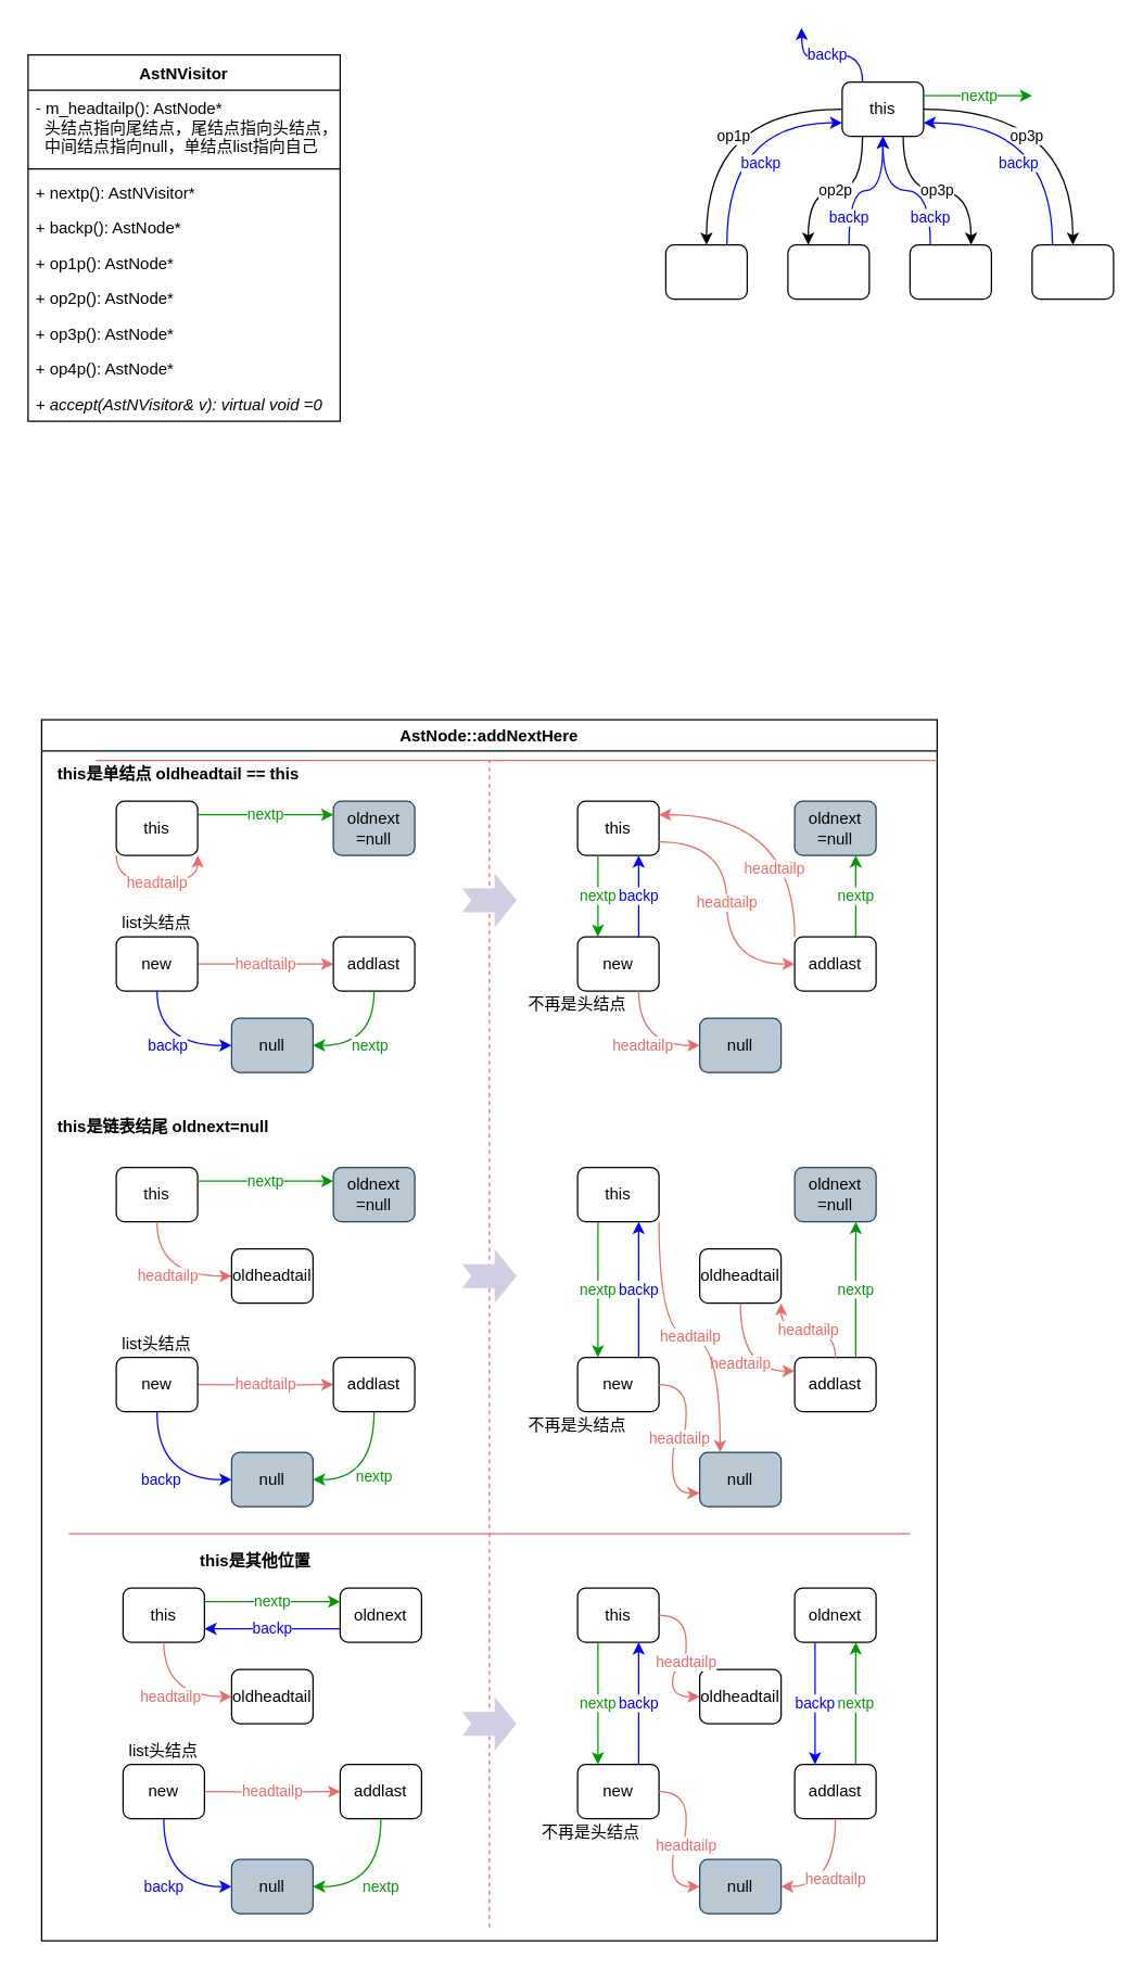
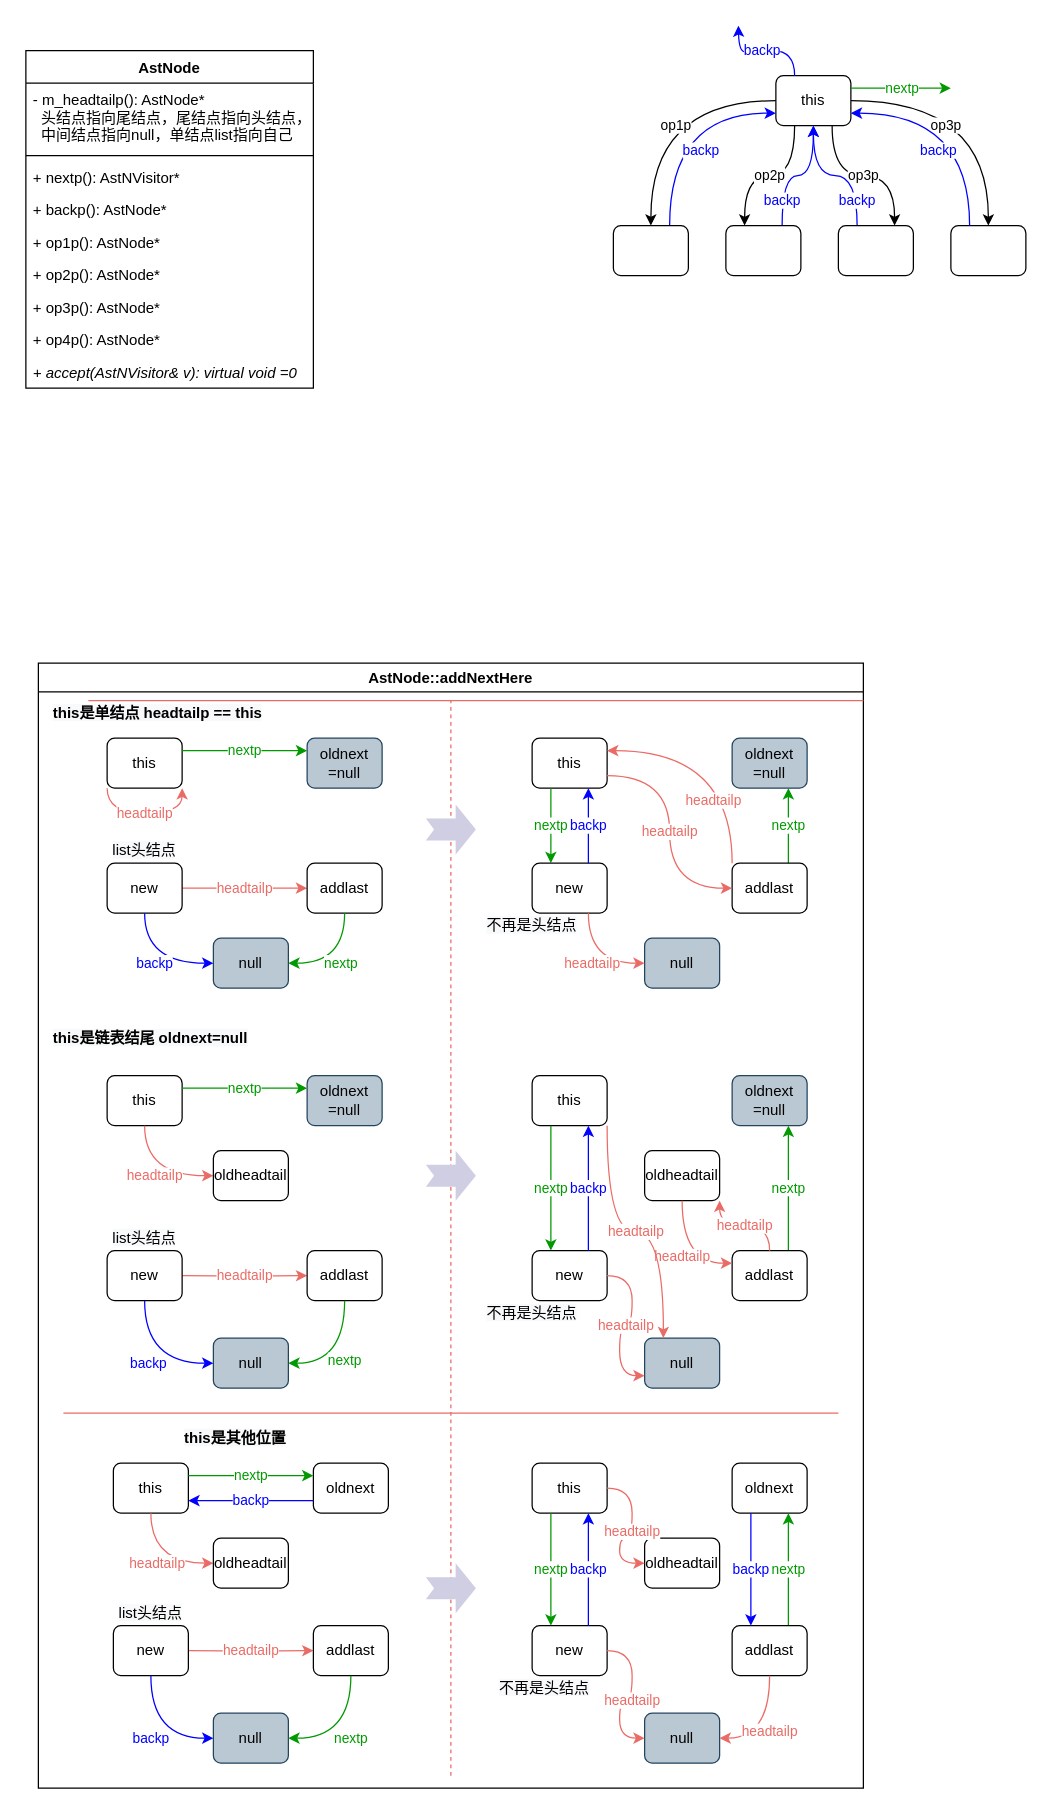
- <mxCell id="2" value="AstNVisitor" style="swimlane;fontStyle=1;align=center;verticalAlign=top;childLayout=stackLayout;horizontal=1;startSize=26;horizontalStack=0;resizeParent=1;resizeParentMax=0;resizeLast=0;collapsible=1;marginBottom=0;" vertex="1" parent="1"><mxGeometry x="20" y="40" width="230" height="270" as="geometry" /></mxCell>
+ <mxCell id="2" value="AstNode" style="swimlane;fontStyle=1;align=center;verticalAlign=top;childLayout=stackLayout;horizontal=1;startSize=26;horizontalStack=0;resizeParent=1;resizeParentMax=0;resizeLast=0;collapsible=1;marginBottom=0;" vertex="1" parent="1"><mxGeometry x="20" y="40" width="230" height="270" as="geometry" /></mxCell>
- <mxCell id="49" value="&lt;span style=&quot;color: rgb(0, 0, 0); font-family: helvetica; font-size: 12px; font-style: normal; letter-spacing: normal; text-indent: 0px; text-transform: none; word-spacing: 0px; background-color: rgb(248, 249, 250); display: inline; float: none;&quot;&gt;this是单结点 oldheadtail == this&lt;/span&gt;" style="text;whiteSpace=wrap;html=1;fontColor=#009900;align=left;verticalAlign=middle;fontStyle=1" vertex="1" parent="27"><mxGeometry x="10" y="30" width="220" height="20" as="geometry" /></mxCell>
+ <mxCell id="49" value="&lt;span style=&quot;color: rgb(0, 0, 0); font-family: helvetica; font-size: 12px; font-style: normal; letter-spacing: normal; text-indent: 0px; text-transform: none; word-spacing: 0px; background-color: rgb(248, 249, 250); display: inline; float: none;&quot;&gt;this是单结点 headtailp == this&lt;/span&gt;" style="text;whiteSpace=wrap;html=1;fontColor=#009900;align=left;verticalAlign=middle;fontStyle=1" vertex="1" parent="27"><mxGeometry x="10" y="30" width="220" height="20" as="geometry" /></mxCell>
